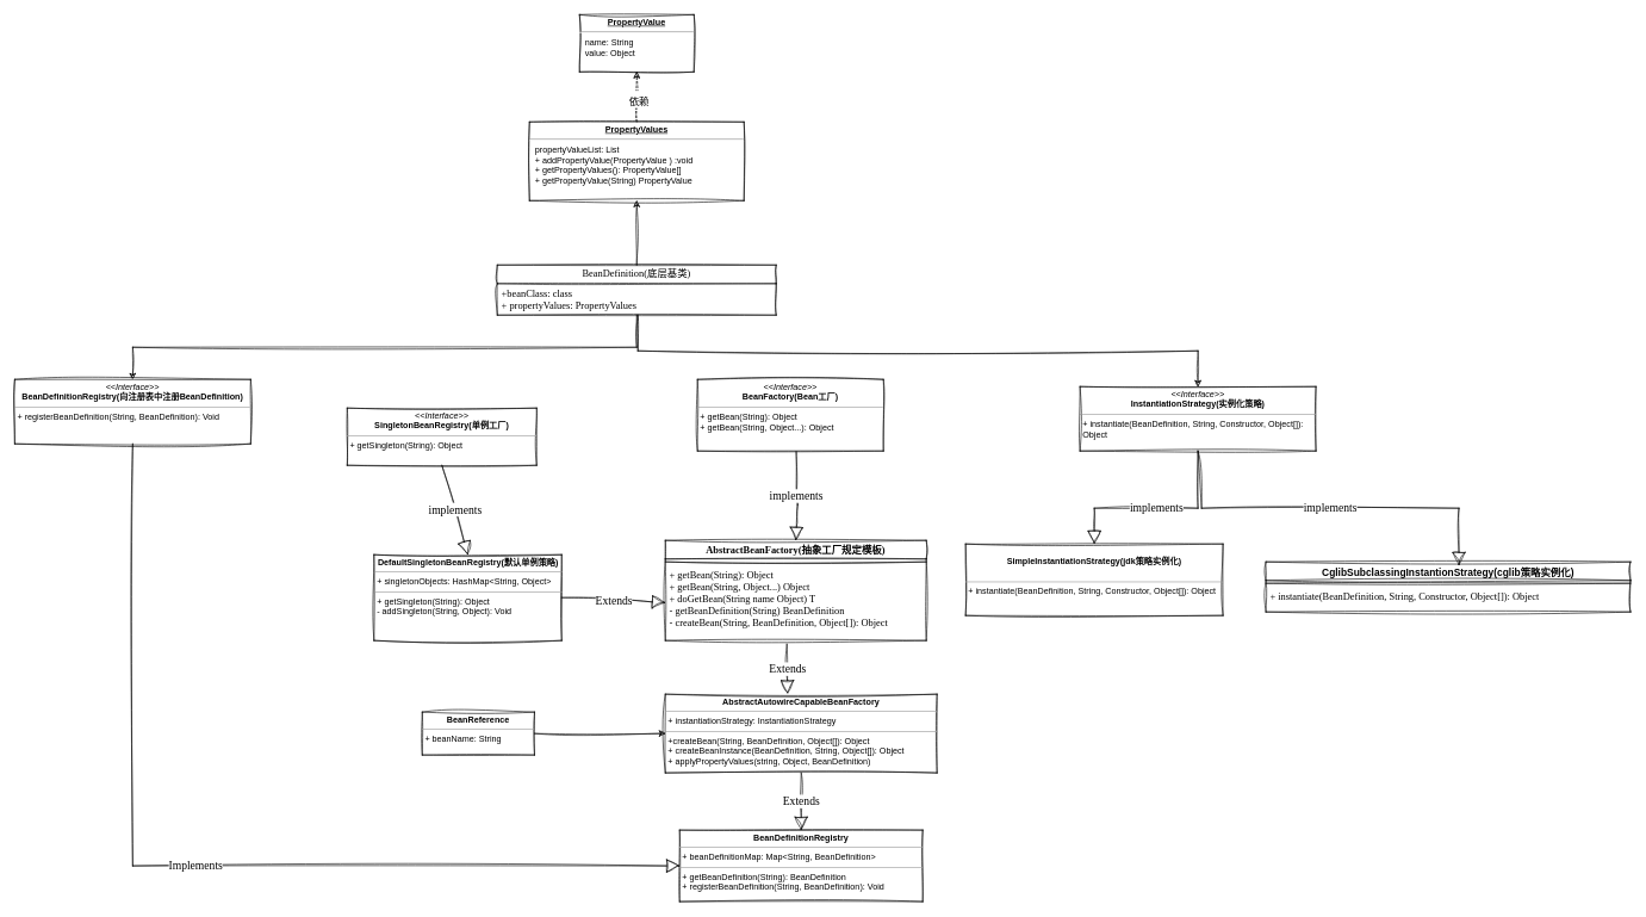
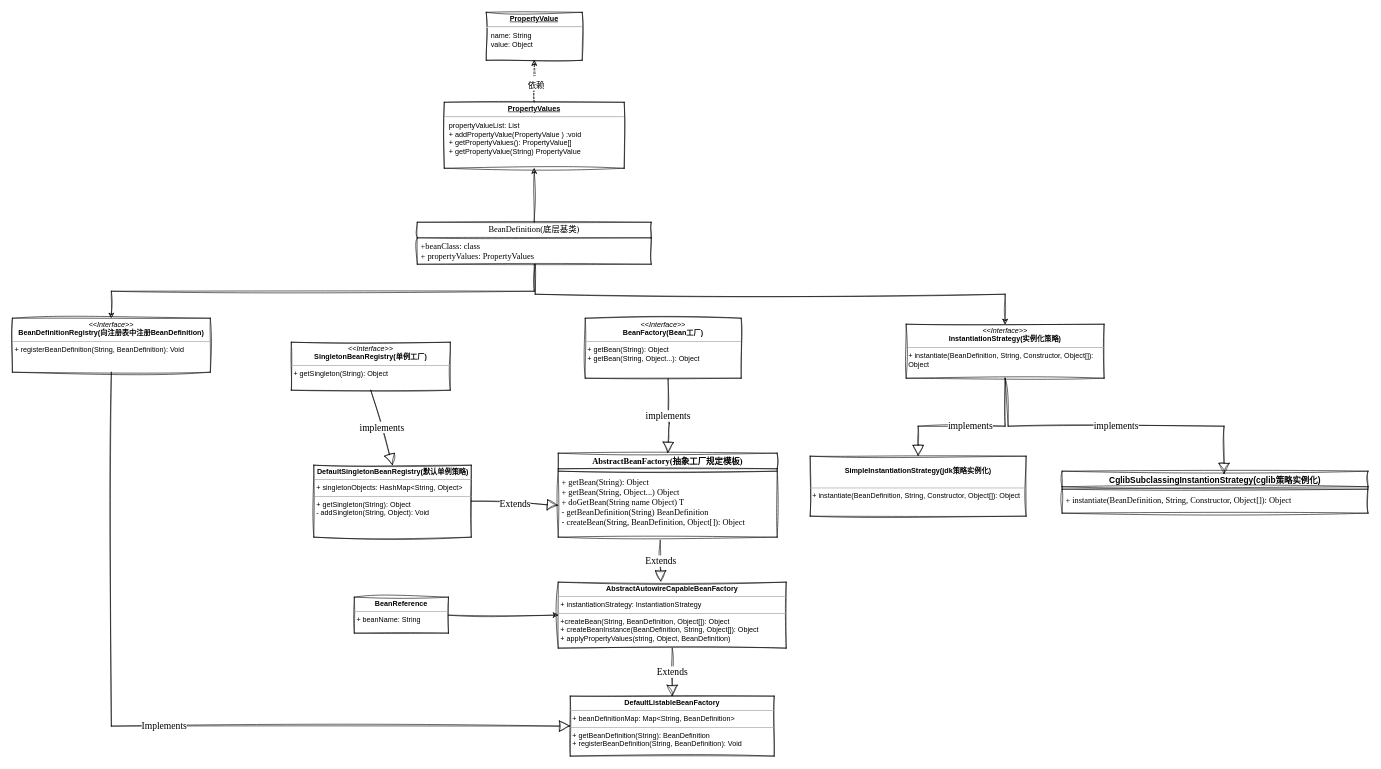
- <mxCell id="26" value="&lt;p style=&quot;margin:0px;margin-top:4px;text-align:center;&quot;&gt;&lt;b&gt;BeanDefinitionRegistry&lt;/b&gt;&lt;/p&gt;&lt;hr size=&quot;1&quot;&gt;&lt;p style=&quot;margin:0px;margin-left:4px;&quot;&gt;+ beanDefinitionMap: Map&amp;lt;String, BeanDefinition&amp;gt;&lt;br&gt;&lt;/p&gt;&lt;hr size=&quot;1&quot;&gt;&lt;p style=&quot;margin:0px;margin-left:4px;&quot;&gt;+ getBeanDefinition(String): BeanDefinition&lt;br&gt;+ registerBeanDefinition(String, BeanDefinition): Void&lt;/p&gt;" style="verticalAlign=top;align=left;overflow=fill;fontSize=12;fontFamily=Helvetica;html=1;whiteSpace=wrap;sketch=1;hachureGap=4;jiggle=2;curveFitting=1;fontSource=https%3A%2F%2Ffonts.googleapis.com%2Fcss%3Ffamily%3DArchitects%2BDaughter;" vertex="1" parent="1"><mxGeometry x="950" y="1160" width="340" height="100" as="geometry" /></mxCell>
+ <mxCell id="26" value="&lt;p style=&quot;margin:0px;margin-top:4px;text-align:center;&quot;&gt;&lt;b&gt;DefaultListableBeanFactory&lt;/b&gt;&lt;/p&gt;&lt;hr size=&quot;1&quot;&gt;&lt;p style=&quot;margin:0px;margin-left:4px;&quot;&gt;+ beanDefinitionMap: Map&amp;lt;String, BeanDefinition&amp;gt;&lt;br&gt;&lt;/p&gt;&lt;hr size=&quot;1&quot;&gt;&lt;p style=&quot;margin:0px;margin-left:4px;&quot;&gt;+ getBeanDefinition(String): BeanDefinition&lt;br&gt;+ registerBeanDefinition(String, BeanDefinition): Void&lt;/p&gt;" style="verticalAlign=top;align=left;overflow=fill;fontSize=12;fontFamily=Helvetica;html=1;whiteSpace=wrap;sketch=1;hachureGap=4;jiggle=2;curveFitting=1;fontSource=https%3A%2F%2Ffonts.googleapis.com%2Fcss%3Ffamily%3DArchitects%2BDaughter;" vertex="1" parent="1"><mxGeometry x="950" y="1160" width="340" height="100" as="geometry" /></mxCell>
